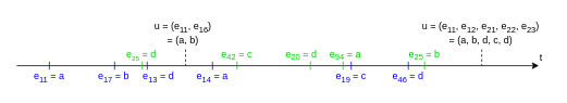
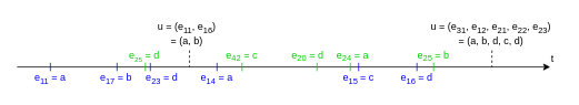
- <mxCell id="27" value="u = (e&lt;sub&gt;11&lt;/sub&gt;, e&lt;sub&gt;12&lt;/sub&gt;, e&lt;sub&gt;21&lt;/sub&gt;, e&lt;sub&gt;22&lt;/sub&gt;, e&lt;sub&gt;23&lt;/sub&gt;)&lt;br&gt;= (a, b, d, c, d)" style="text;html=1;strokeColor=none;fillColor=none;align=center;verticalAlign=middle;whiteSpace=wrap;rounded=0;fontSize=12;fontColor=#000000;" parent="1" vertex="1"><mxGeometry x="504.5" y="29.5" width="168" height="20" as="geometry" /></mxCell>
+ <mxCell id="27" value="u = (e&lt;sub&gt;31&lt;/sub&gt;, e&lt;sub&gt;12&lt;/sub&gt;, e&lt;sub&gt;21&lt;/sub&gt;, e&lt;sub&gt;22&lt;/sub&gt;, e&lt;sub&gt;23&lt;/sub&gt;)&lt;br&gt;= (a, b, d, c, d)" style="text;html=1;strokeColor=none;fillColor=none;align=center;verticalAlign=middle;whiteSpace=wrap;rounded=0;fontSize=12;fontColor=#000000;" parent="1" vertex="1"><mxGeometry x="504.5" y="29.5" width="168" height="20" as="geometry" /></mxCell>
- <mxCell id="21" value="e&lt;font&gt;&lt;sub&gt;&lt;font style=&quot;font-size: 10px&quot;&gt;94&lt;/font&gt;&lt;/sub&gt;&lt;font style=&quot;font-size: 12px&quot;&gt;&amp;nbsp;&lt;/font&gt;&lt;/font&gt;= a&lt;br style=&quot;font-size: 12px&quot;&gt;" style="text;html=1;strokeColor=none;fillColor=none;align=center;verticalAlign=middle;whiteSpace=wrap;rounded=0;fontSize=12;fontColor=#00CC00;" parent="1" vertex="1"><mxGeometry x="393" y="57" width="60" height="20" as="geometry" /></mxCell>
+ <mxCell id="21" value="e&lt;font&gt;&lt;sub&gt;&lt;font style=&quot;font-size: 10px&quot;&gt;24&lt;/font&gt;&lt;/sub&gt;&lt;font style=&quot;font-size: 12px&quot;&gt;&amp;nbsp;&lt;/font&gt;&lt;/font&gt;= a&lt;br style=&quot;font-size: 12px&quot;&gt;" style="text;html=1;strokeColor=none;fillColor=none;align=center;verticalAlign=middle;whiteSpace=wrap;rounded=0;fontSize=12;fontColor=#00CC00;" parent="1" vertex="1"><mxGeometry x="393" y="57" width="60" height="20" as="geometry" /></mxCell>
- <mxCell id="16" value="e&lt;sub&gt;&lt;font style=&quot;font-size: 10px&quot;&gt;13&lt;/font&gt;&lt;/sub&gt;&amp;nbsp;= d&lt;br style=&quot;font-size: 12px&quot;&gt;" style="text;html=1;strokeColor=none;fillColor=none;align=center;verticalAlign=middle;whiteSpace=wrap;rounded=0;fontSize=12;fontColor=#0000FF;" parent="1" vertex="1"><mxGeometry x="164" y="84" width="60" height="20" as="geometry" /></mxCell>
+ <mxCell id="16" value="e&lt;sub&gt;&lt;font style=&quot;font-size: 10px&quot;&gt;23&lt;/font&gt;&lt;/sub&gt;&amp;nbsp;= d&lt;br style=&quot;font-size: 12px&quot;&gt;" style="text;html=1;strokeColor=none;fillColor=none;align=center;verticalAlign=middle;whiteSpace=wrap;rounded=0;fontSize=12;fontColor=#0000FF;" parent="1" vertex="1"><mxGeometry x="164" y="84" width="60" height="20" as="geometry" /></mxCell>
- <mxCell id="23" value="e&lt;span style=&quot;font-size: 12px&quot;&gt;&lt;span style=&quot;font-size: 12px&quot;&gt;&lt;sub&gt;19&lt;/sub&gt;&lt;/span&gt;&lt;/span&gt;&lt;sub&gt;&amp;nbsp;&lt;/sub&gt;= c&lt;br style=&quot;font-size: 12px&quot;&gt;" style="text;html=1;strokeColor=none;fillColor=none;align=center;verticalAlign=middle;whiteSpace=wrap;rounded=0;fontSize=12;fontColor=#0000FF;" parent="1" vertex="1"><mxGeometry x="400" y="84" width="60" height="20" as="geometry" /></mxCell>
+ <mxCell id="23" value="e&lt;span style=&quot;font-size: 12px&quot;&gt;&lt;span style=&quot;font-size: 12px&quot;&gt;&lt;sub&gt;15&lt;/sub&gt;&lt;/span&gt;&lt;/span&gt;&lt;sub&gt;&amp;nbsp;&lt;/sub&gt;= c&lt;br style=&quot;font-size: 12px&quot;&gt;" style="text;html=1;strokeColor=none;fillColor=none;align=center;verticalAlign=middle;whiteSpace=wrap;rounded=0;fontSize=12;fontColor=#0000FF;" parent="1" vertex="1"><mxGeometry x="400" y="84" width="60" height="20" as="geometry" /></mxCell>
- <mxCell id="24" value="e&lt;span style=&quot;font-size: 12px&quot;&gt;&lt;span style=&quot;font-size: 12px&quot;&gt;&lt;sub&gt;46&lt;/sub&gt;&lt;/span&gt;&lt;/span&gt;&amp;nbsp;= d&lt;br style=&quot;font-size: 12px&quot;&gt;" style="text;html=1;strokeColor=none;fillColor=none;align=center;verticalAlign=middle;whiteSpace=wrap;rounded=0;fontSize=12;fontColor=#0000FF;" parent="1" vertex="1"><mxGeometry x="470" y="84" width="60" height="20" as="geometry" /></mxCell>
+ <mxCell id="24" value="e&lt;span style=&quot;font-size: 12px&quot;&gt;&lt;span style=&quot;font-size: 12px&quot;&gt;&lt;sub&gt;16&lt;/sub&gt;&lt;/span&gt;&lt;/span&gt;&amp;nbsp;= d&lt;br style=&quot;font-size: 12px&quot;&gt;" style="text;html=1;strokeColor=none;fillColor=none;align=center;verticalAlign=middle;whiteSpace=wrap;rounded=0;fontSize=12;fontColor=#0000FF;" parent="1" vertex="1"><mxGeometry x="470" y="84" width="60" height="20" as="geometry" /></mxCell>
